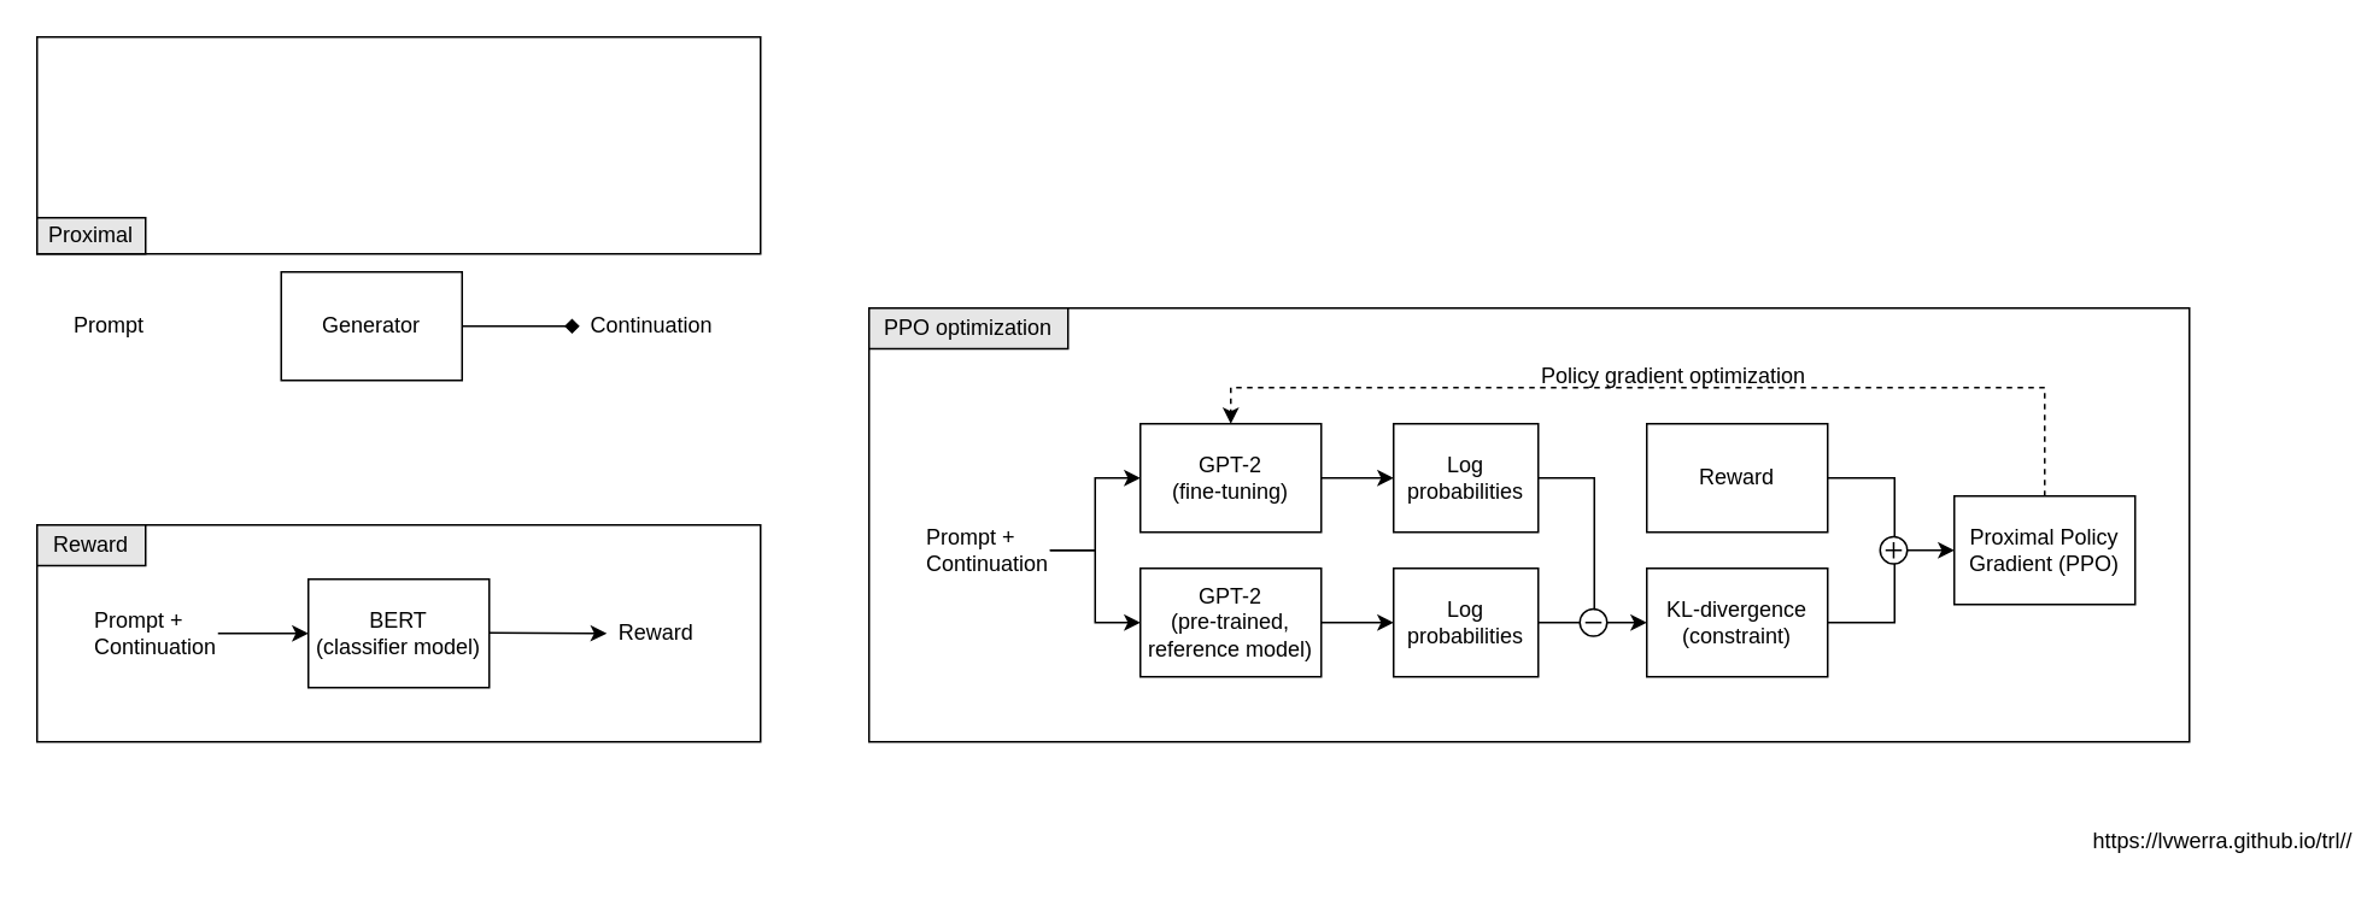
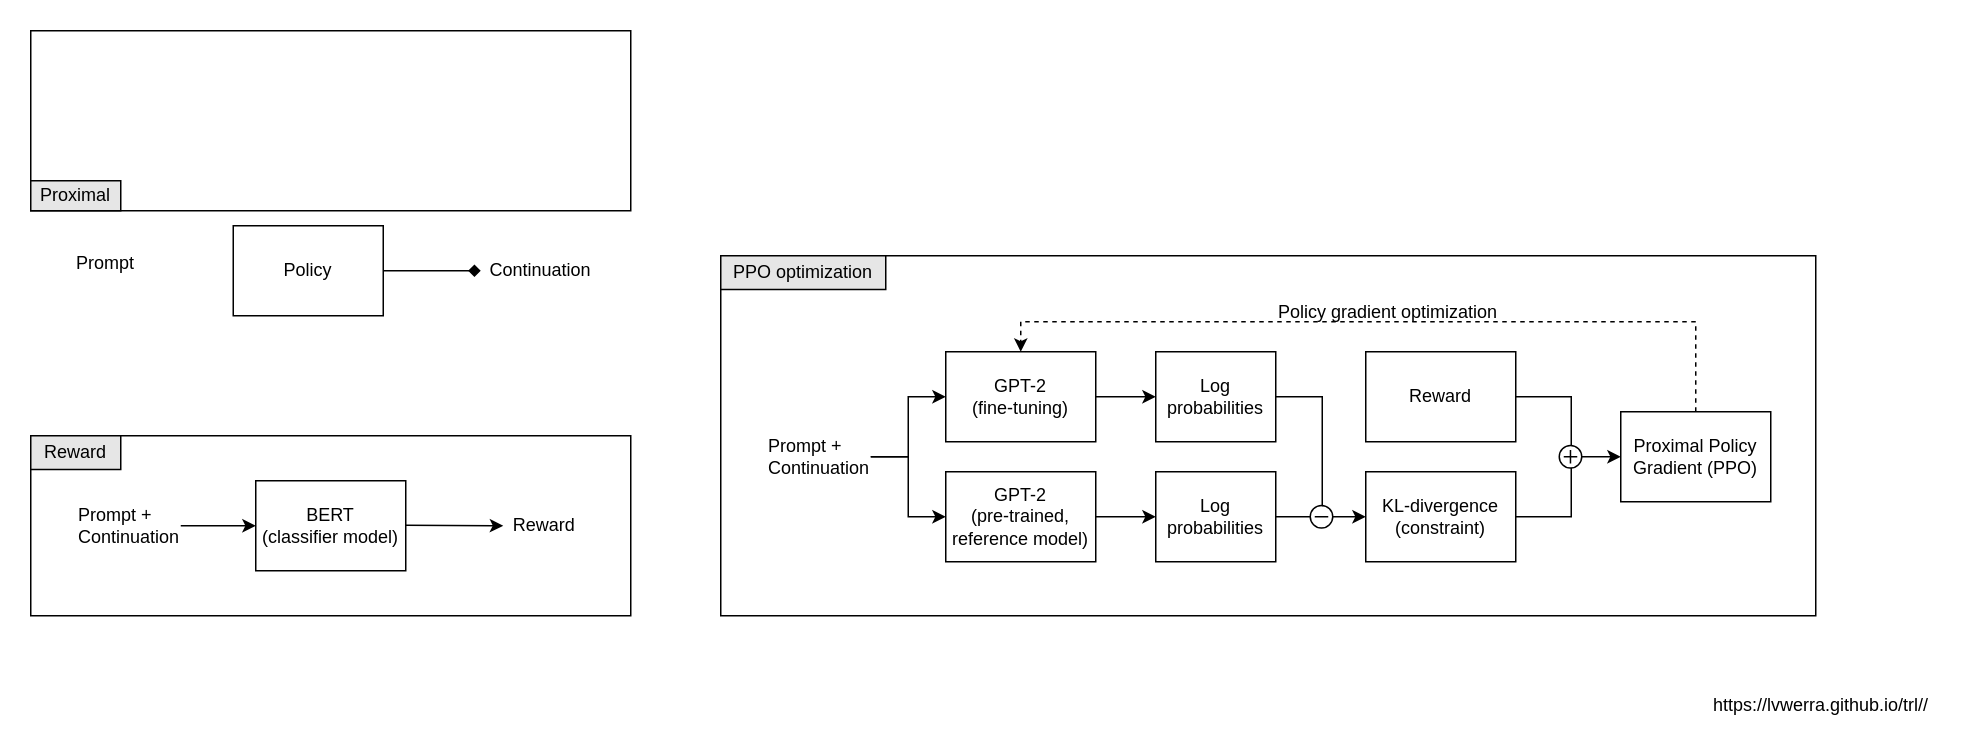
- <mxCell id="3" value="Prompt" style="text;html=1;strokeColor=none;fillColor=none;align=center;verticalAlign=middle;whiteSpace=wrap;rounded=0;" parent="1" vertex="1"><mxGeometry x="35" y="170" width="50" height="20" as="geometry" /></mxCell>
+ <mxCell id="3" value="Prompt" style="text;html=1;strokeColor=none;fillColor=none;align=center;verticalAlign=middle;whiteSpace=wrap;rounded=0;" parent="1" vertex="1"><mxGeometry x="45" y="165" width="50" height="20" as="geometry" /></mxCell>
- <mxCell id="2" value="Generator" style="rounded=0;whiteSpace=wrap;html=1;fillColor=none;" parent="1" vertex="1"><mxGeometry x="155" y="150" width="100" height="60" as="geometry" /></mxCell>
+ <mxCell id="2" value="Policy" style="rounded=0;whiteSpace=wrap;html=1;fillColor=none;" parent="1" vertex="1"><mxGeometry x="155" y="150" width="100" height="60" as="geometry" /></mxCell>
- <mxCell id="41" value="https://lvwerra.github.io/trl//" style="text;whiteSpace=wrap;html=1;" parent="1" vertex="1"><mxGeometry x="1155" y="451" width="150" height="20" as="geometry" /></mxCell>
+ <mxCell id="41" value="https://lvwerra.github.io/trl//" style="text;whiteSpace=wrap;html=1;" parent="1" vertex="1"><mxGeometry x="1140" y="456" width="150" height="20" as="geometry" /></mxCell>
